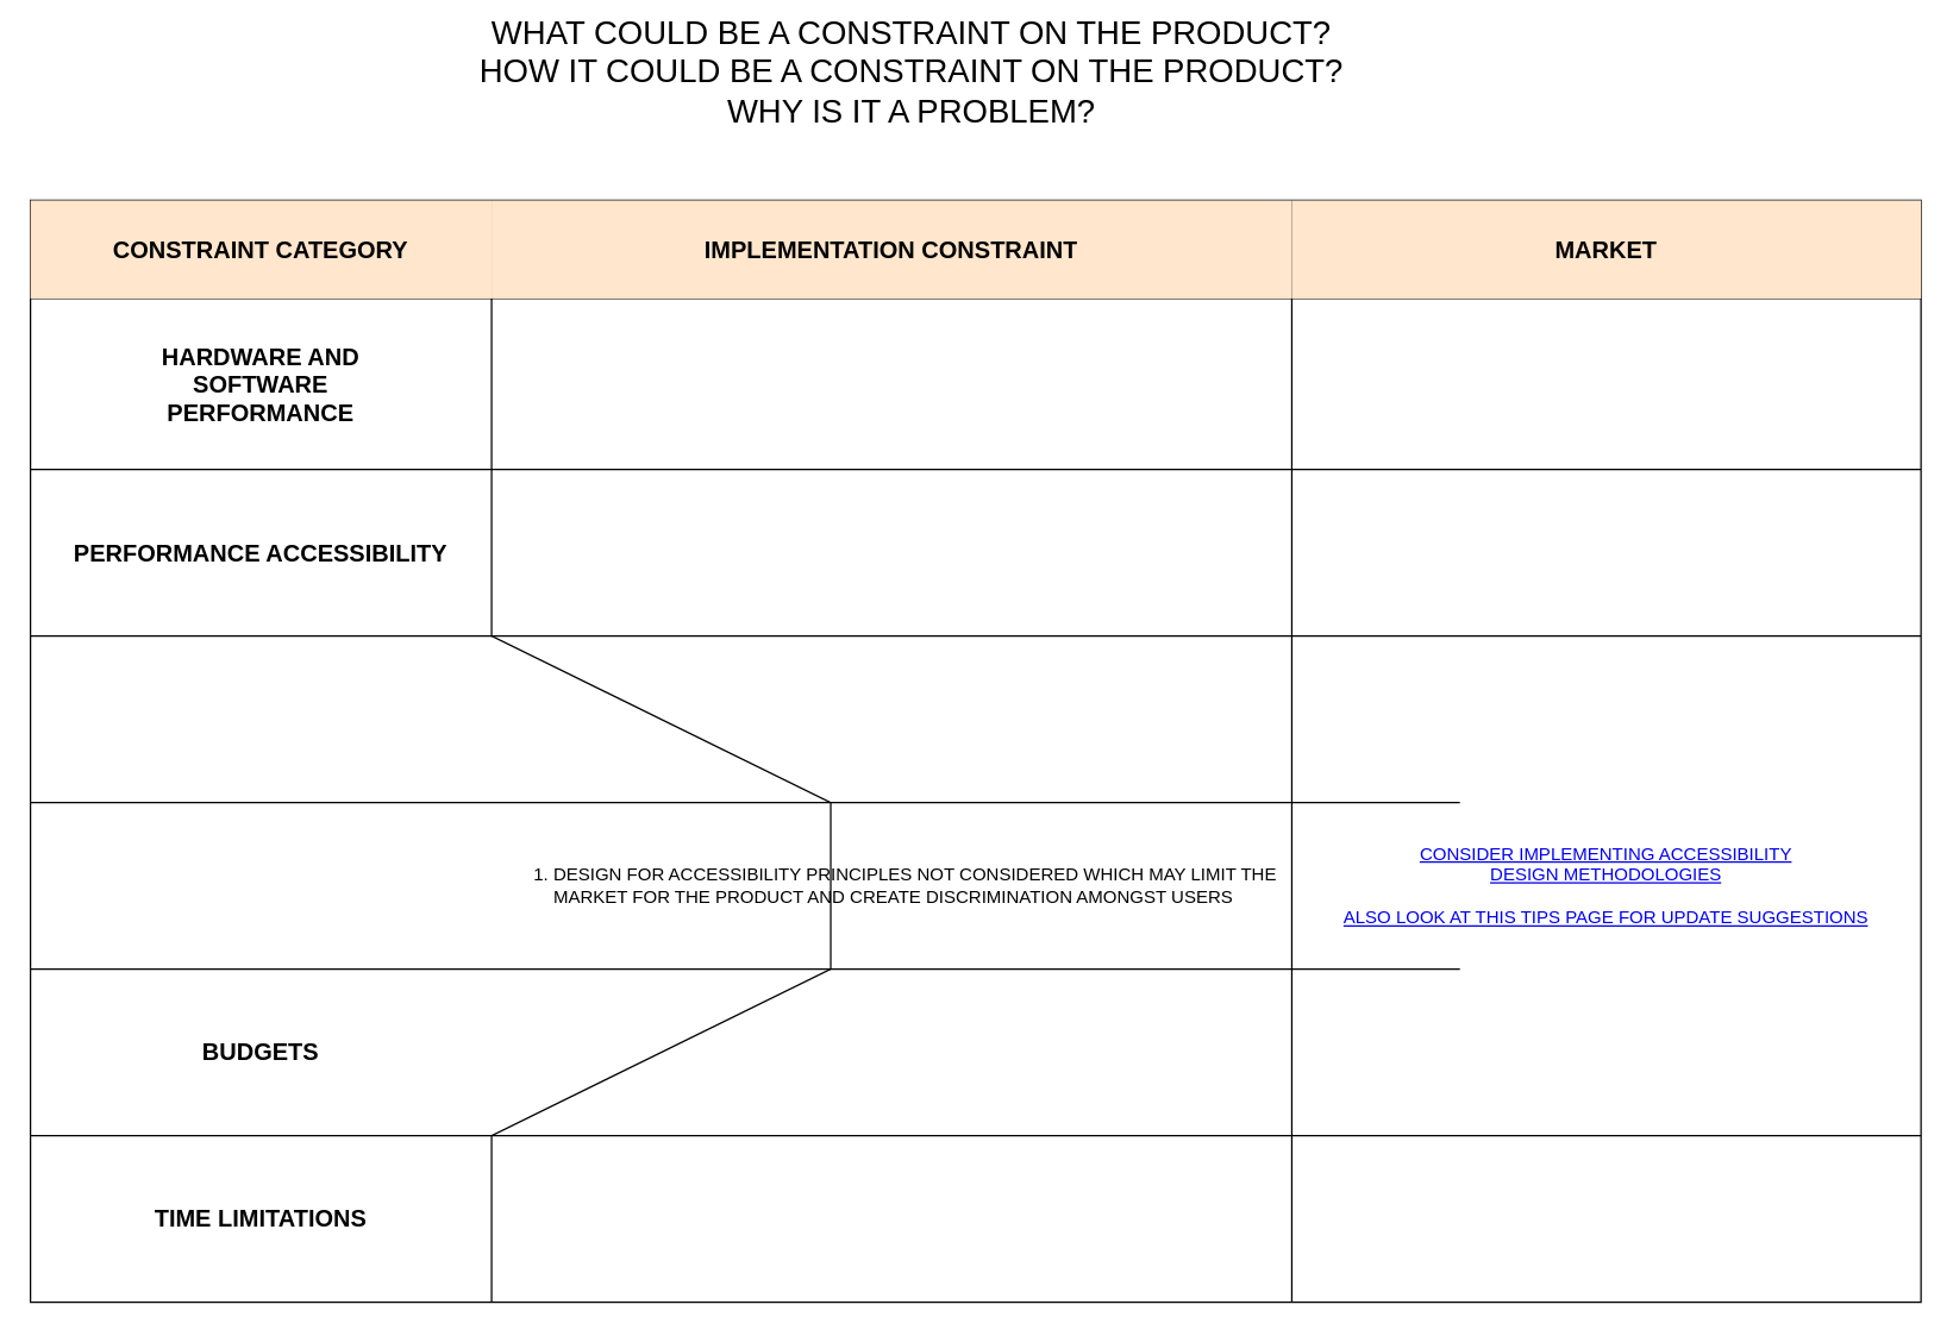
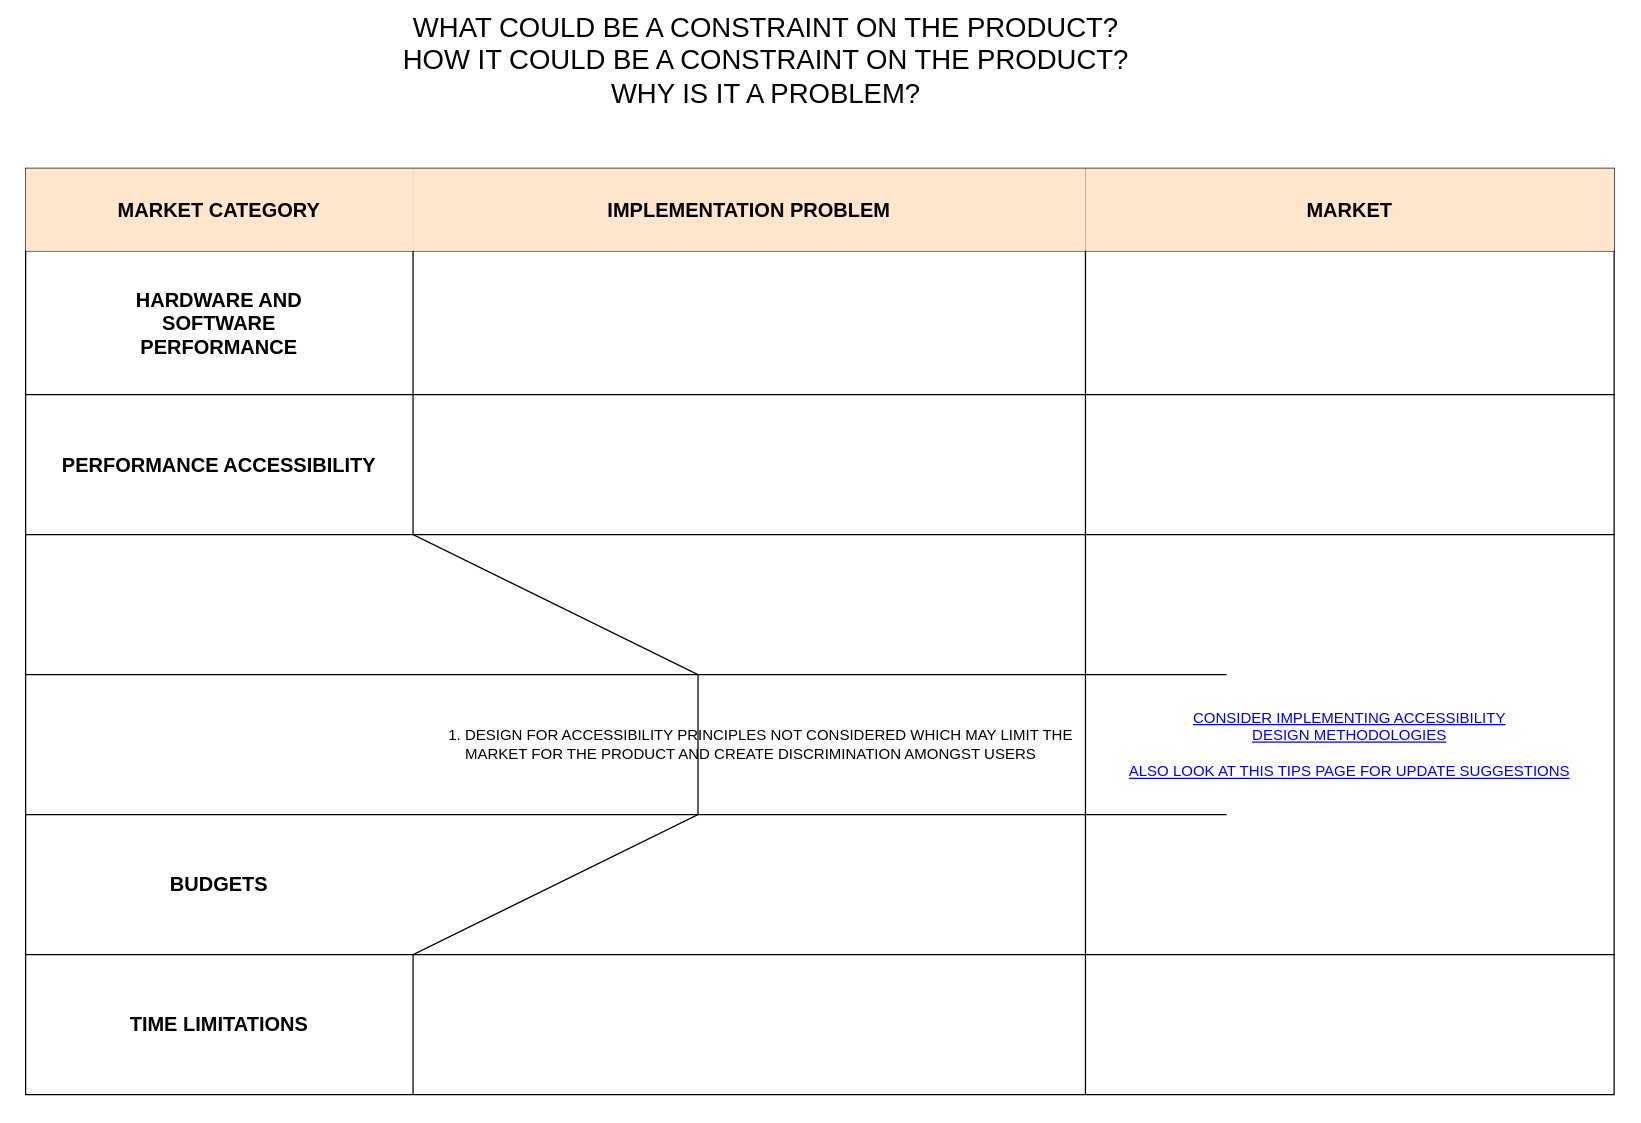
- <mxCell id="4" value="&lt;b&gt;&lt;font style=&quot;font-size: 16px&quot;&gt;CONSTRAINT CATEGORY&lt;/font&gt;&lt;/b&gt;" style="shape=partialRectangle;html=1;whiteSpace=wrap;connectable=0;fillColor=#ffe6cc;top=0;left=0;bottom=0;right=0;overflow=hidden;strokeColor=#d79b00;" vertex="1" parent="3"><mxGeometry width="310" height="66" as="geometry" /></mxCell>
+ <mxCell id="4" value="&lt;b&gt;&lt;font style=&quot;font-size: 16px&quot;&gt;MARKET CATEGORY&lt;/font&gt;&lt;/b&gt;" style="shape=partialRectangle;html=1;whiteSpace=wrap;connectable=0;fillColor=#ffe6cc;top=0;left=0;bottom=0;right=0;overflow=hidden;strokeColor=#d79b00;" vertex="1" parent="3"><mxGeometry width="310" height="66" as="geometry" /></mxCell>
- <mxCell id="5" value="&lt;b&gt;&lt;font style=&quot;font-size: 16px&quot;&gt;IMPLEMENTATION CONSTRAINT&lt;/font&gt;&lt;/b&gt;" style="shape=partialRectangle;html=1;whiteSpace=wrap;connectable=0;fillColor=#ffe6cc;top=0;left=0;bottom=0;right=0;overflow=hidden;strokeColor=#d79b00;" vertex="1" parent="3"><mxGeometry x="310" width="538" height="66" as="geometry" /></mxCell>
+ <mxCell id="5" value="&lt;b&gt;&lt;font style=&quot;font-size: 16px&quot;&gt;IMPLEMENTATION PROBLEM&lt;/font&gt;&lt;/b&gt;" style="shape=partialRectangle;html=1;whiteSpace=wrap;connectable=0;fillColor=#ffe6cc;top=0;left=0;bottom=0;right=0;overflow=hidden;strokeColor=#d79b00;" vertex="1" parent="3"><mxGeometry x="310" width="538" height="66" as="geometry" /></mxCell>
